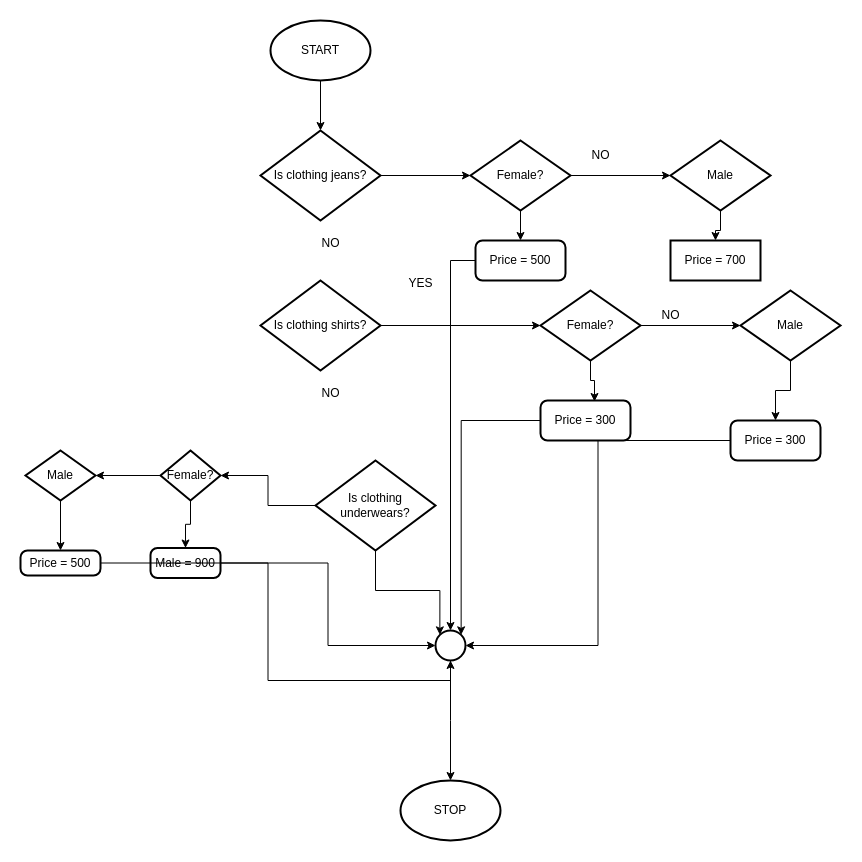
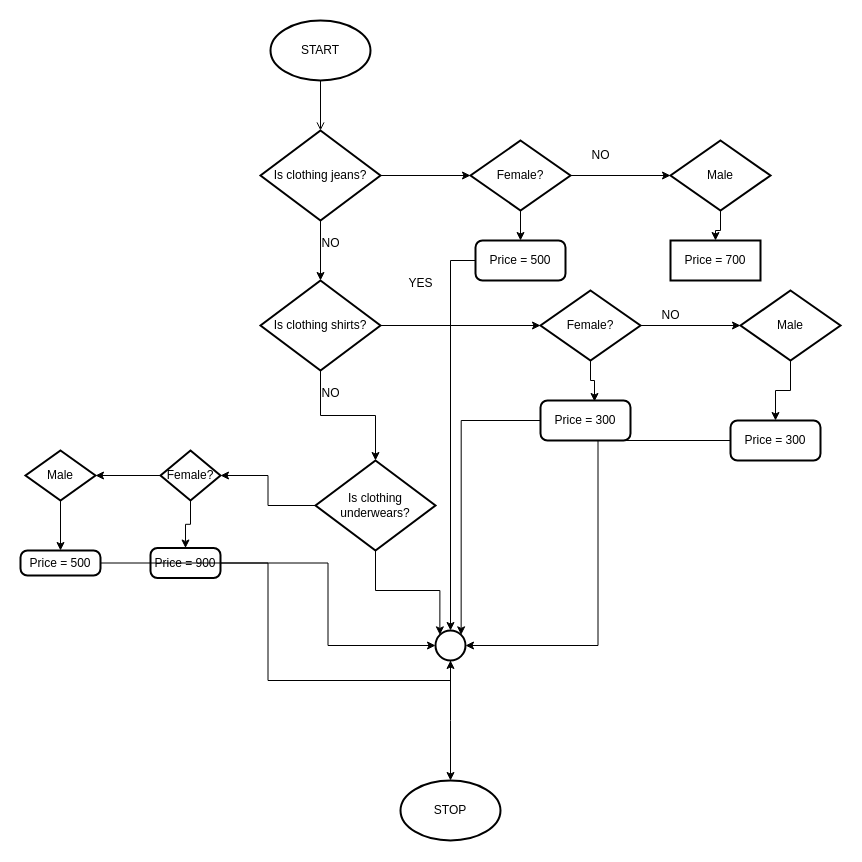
- <mxCell id="2" style="edgeStyle=orthogonalEdgeStyle;rounded=0;orthogonalLoop=1;jettySize=auto;html=1;entryX=0.5;entryY=0;entryDx=0;entryDy=0;entryPerimeter=0;" edge="1" parent="1" source="3" target="6"><mxGeometry relative="1" as="geometry" /></mxCell>
+ <mxCell id="2" style="edgeStyle=orthogonalEdgeStyle;rounded=0;orthogonalLoop=1;jettySize=auto;html=1;entryX=0.5;entryY=0;entryDx=0;entryDy=0;entryPerimeter=0;endArrow=open;" edge="1" parent="1" source="3" target="6"><mxGeometry relative="1" as="geometry" /></mxCell>
+ <mxCell id="4" style="edgeStyle=orthogonalEdgeStyle;rounded=0;orthogonalLoop=1;jettySize=auto;html=1;entryX=0.5;entryY=0;entryDx=0;entryDy=0;entryPerimeter=0;" edge="1" parent="1" source="6" target="12"><mxGeometry relative="1" as="geometry" /></mxCell>
+ <mxCell id="10" style="edgeStyle=orthogonalEdgeStyle;rounded=0;orthogonalLoop=1;jettySize=auto;html=1;entryX=0.5;entryY=0;entryDx=0;entryDy=0;entryPerimeter=0;" edge="1" parent="1" source="12" target="15"><mxGeometry relative="1" as="geometry" /></mxCell>
- <mxCell id="35" value="Male = 900" style="rounded=1;whiteSpace=wrap;html=1;absoluteArcSize=1;arcSize=14;strokeWidth=2;" vertex="1" parent="1"><mxGeometry x="150" y="547.5" width="70" height="30" as="geometry" /></mxCell>
+ <mxCell id="35" value="Price = 900" style="rounded=1;whiteSpace=wrap;html=1;absoluteArcSize=1;arcSize=14;strokeWidth=2;" vertex="1" parent="1"><mxGeometry x="150" y="547.5" width="70" height="30" as="geometry" /></mxCell>
